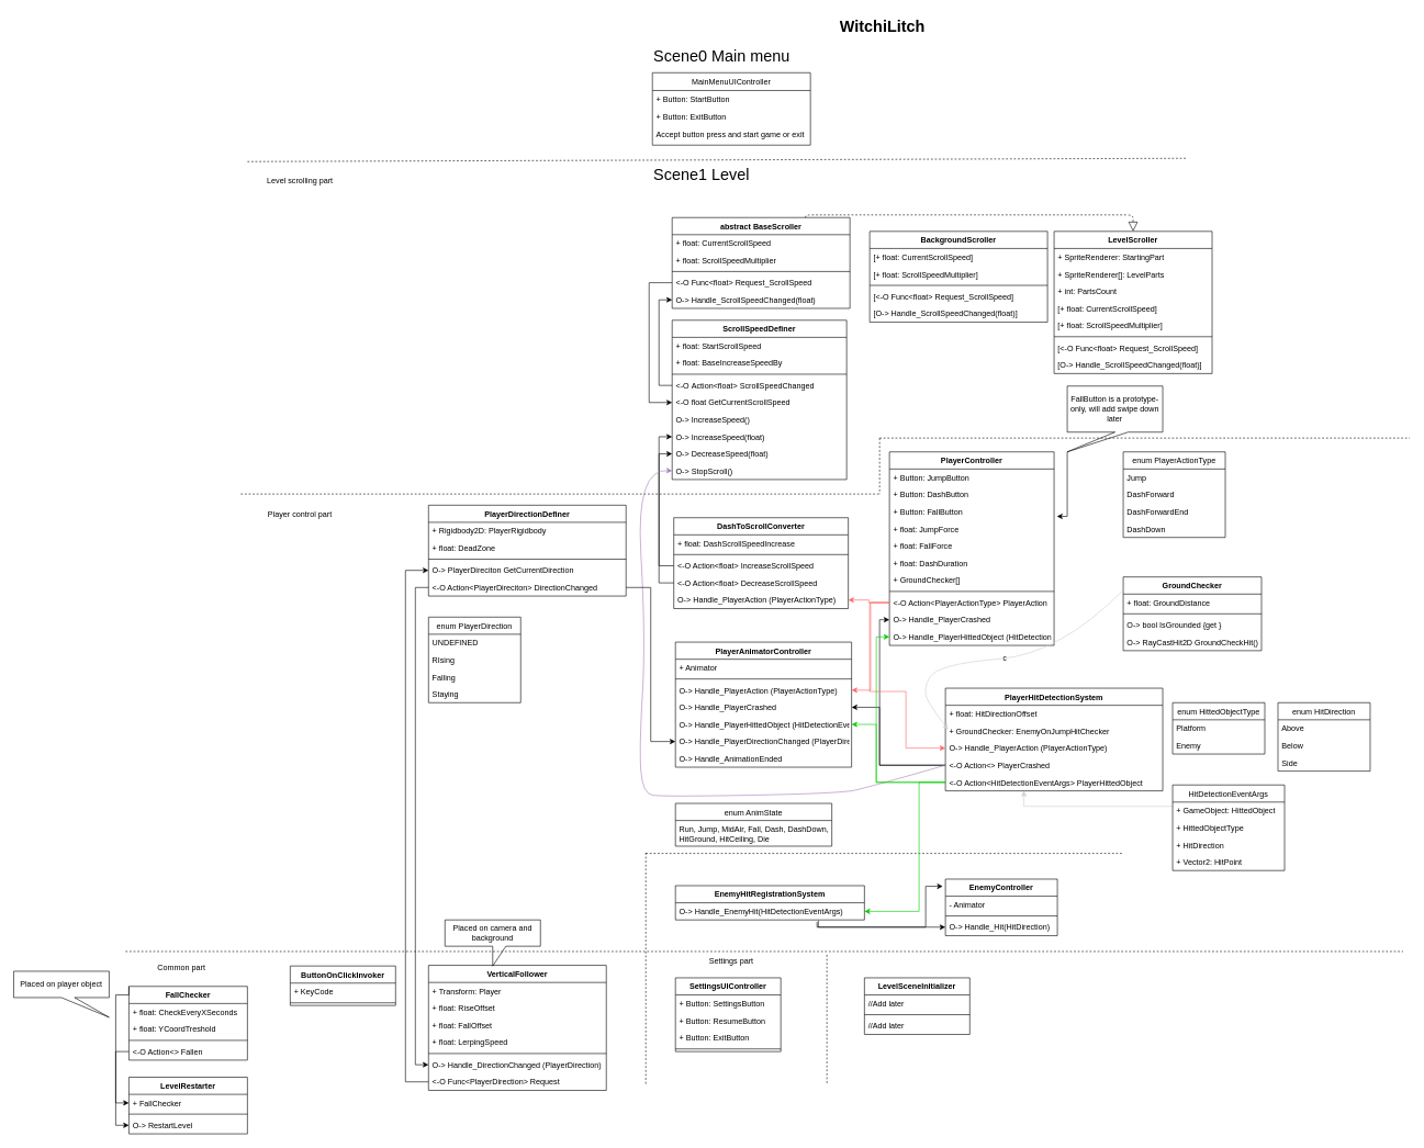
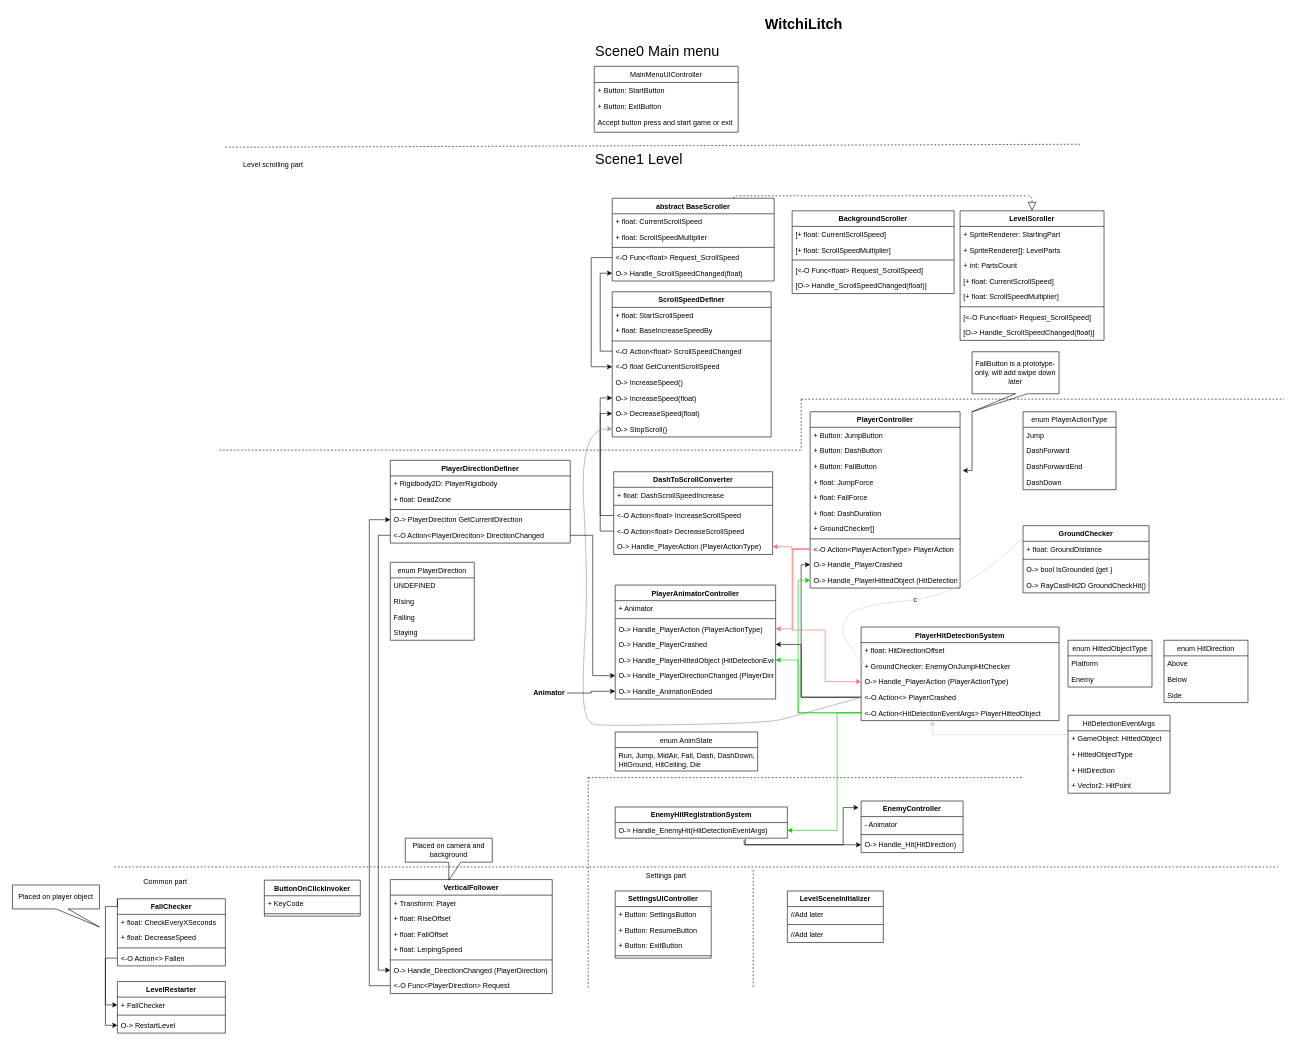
- <mxCell id="44" value="Player control part" style="text;html=1;strokeColor=none;fillColor=none;align=center;verticalAlign=middle;whiteSpace=wrap;rounded=0;" parent="1" vertex="1"><mxGeometry x="370" y="767" width="170" height="30" as="geometry" /></mxCell>
+ <mxCell id="180" value="&lt;b&gt;Animator&lt;/b&gt;" style="text;html=1;strokeColor=none;fillColor=none;align=center;verticalAlign=middle;whiteSpace=wrap;rounded=0;" vertex="1" parent="1"><mxGeometry x="885" y="1145" width="60" height="20" as="geometry" /></mxCell>
+ <mxCell id="179" style="edgeStyle=orthogonalEdgeStyle;rounded=0;orthogonalLoop=1;jettySize=auto;html=1;exitX=1;exitY=0.5;exitDx=0;exitDy=0;entryX=0;entryY=0.5;entryDx=0;entryDy=0;" edge="1" parent="1" source="180" target="80"><mxGeometry relative="1" as="geometry" /></mxCell>
- <mxCell id="130" value="+ float: YCoordTreshold&#10;" style="text;strokeColor=none;fillColor=none;align=left;verticalAlign=top;spacingLeft=4;spacingRight=4;overflow=hidden;rotatable=0;points=[[0,0.5],[1,0.5]];portConstraint=eastwest;" parent="128" vertex="1"><mxGeometry y="52" width="180" height="26" as="geometry" /></mxCell>
+ <mxCell id="130" value="+ float: DecreaseSpeed&#10;" style="text;strokeColor=none;fillColor=none;align=left;verticalAlign=top;spacingLeft=4;spacingRight=4;overflow=hidden;rotatable=0;points=[[0,0.5],[1,0.5]];portConstraint=eastwest;" parent="128" vertex="1"><mxGeometry y="52" width="180" height="26" as="geometry" /></mxCell>
